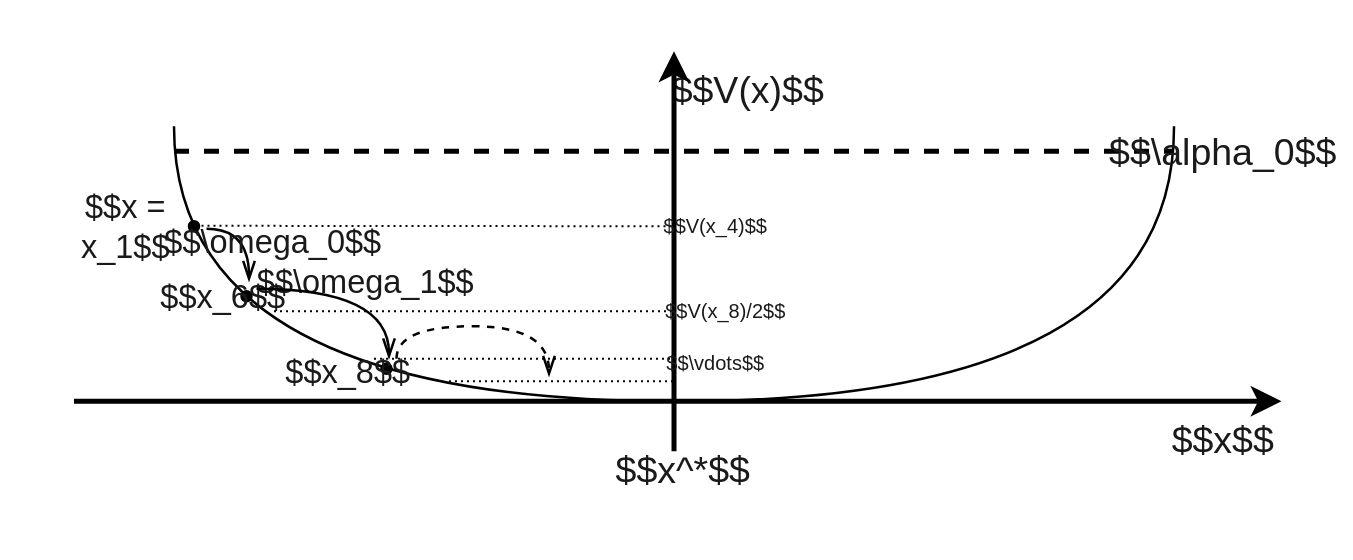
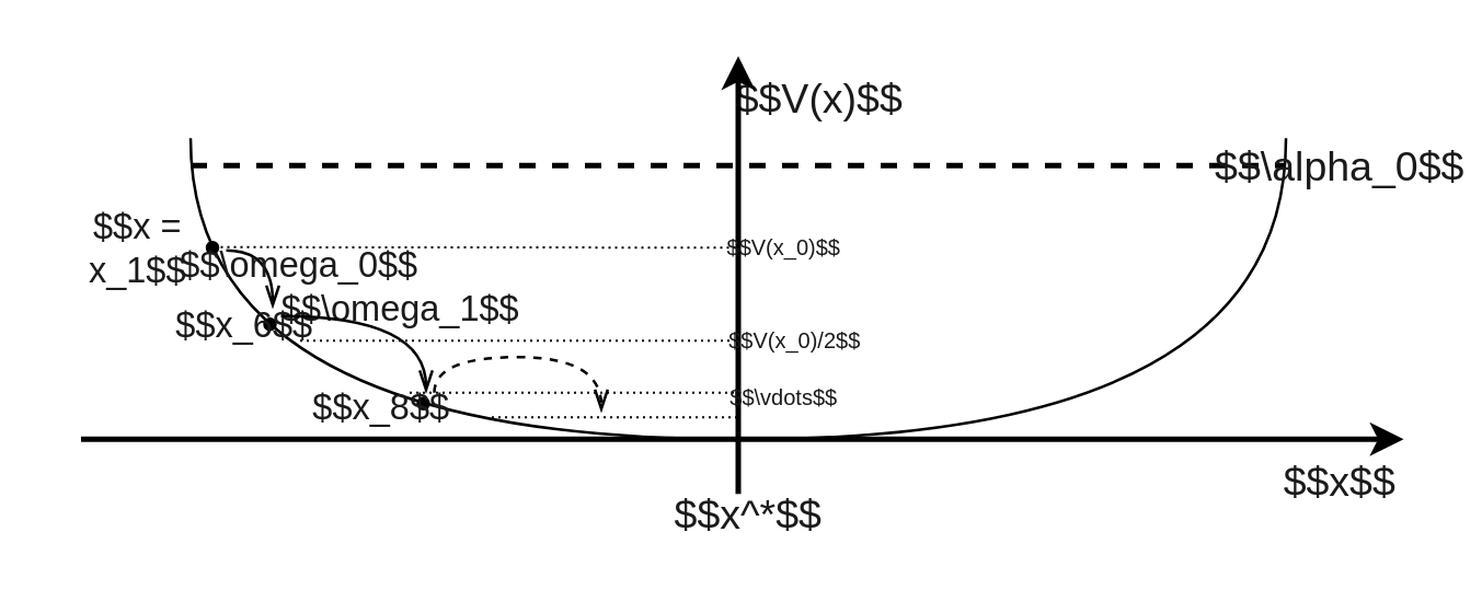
- <mxCell id="24" value="$$V(x_4)$$" style="text;html=1;strokeColor=none;fillColor=none;align=center;verticalAlign=middle;whiteSpace=wrap;rounded=0;fontSize=8;fontColor=#1A1A1A;" vertex="1" parent="1"><mxGeometry x="256" y="75" width="60" height="30" as="geometry" /></mxCell>
+ <mxCell id="24" value="$$V(x_0)$$" style="text;html=1;strokeColor=none;fillColor=none;align=center;verticalAlign=middle;whiteSpace=wrap;rounded=0;fontSize=8;fontColor=#1A1A1A;" vertex="1" parent="1"><mxGeometry x="256" y="75" width="60" height="30" as="geometry" /></mxCell>
- <mxCell id="25" value="$$V(x_8)/2$$" style="text;html=1;strokeColor=none;fillColor=none;align=center;verticalAlign=middle;whiteSpace=wrap;rounded=0;fontSize=8;fontColor=#1A1A1A;" vertex="1" parent="1"><mxGeometry x="260" y="109" width="60" height="30" as="geometry" /></mxCell>
+ <mxCell id="25" value="$$V(x_0)/2$$" style="text;html=1;strokeColor=none;fillColor=none;align=center;verticalAlign=middle;whiteSpace=wrap;rounded=0;fontSize=8;fontColor=#1A1A1A;" vertex="1" parent="1"><mxGeometry x="260" y="109" width="60" height="30" as="geometry" /></mxCell>
